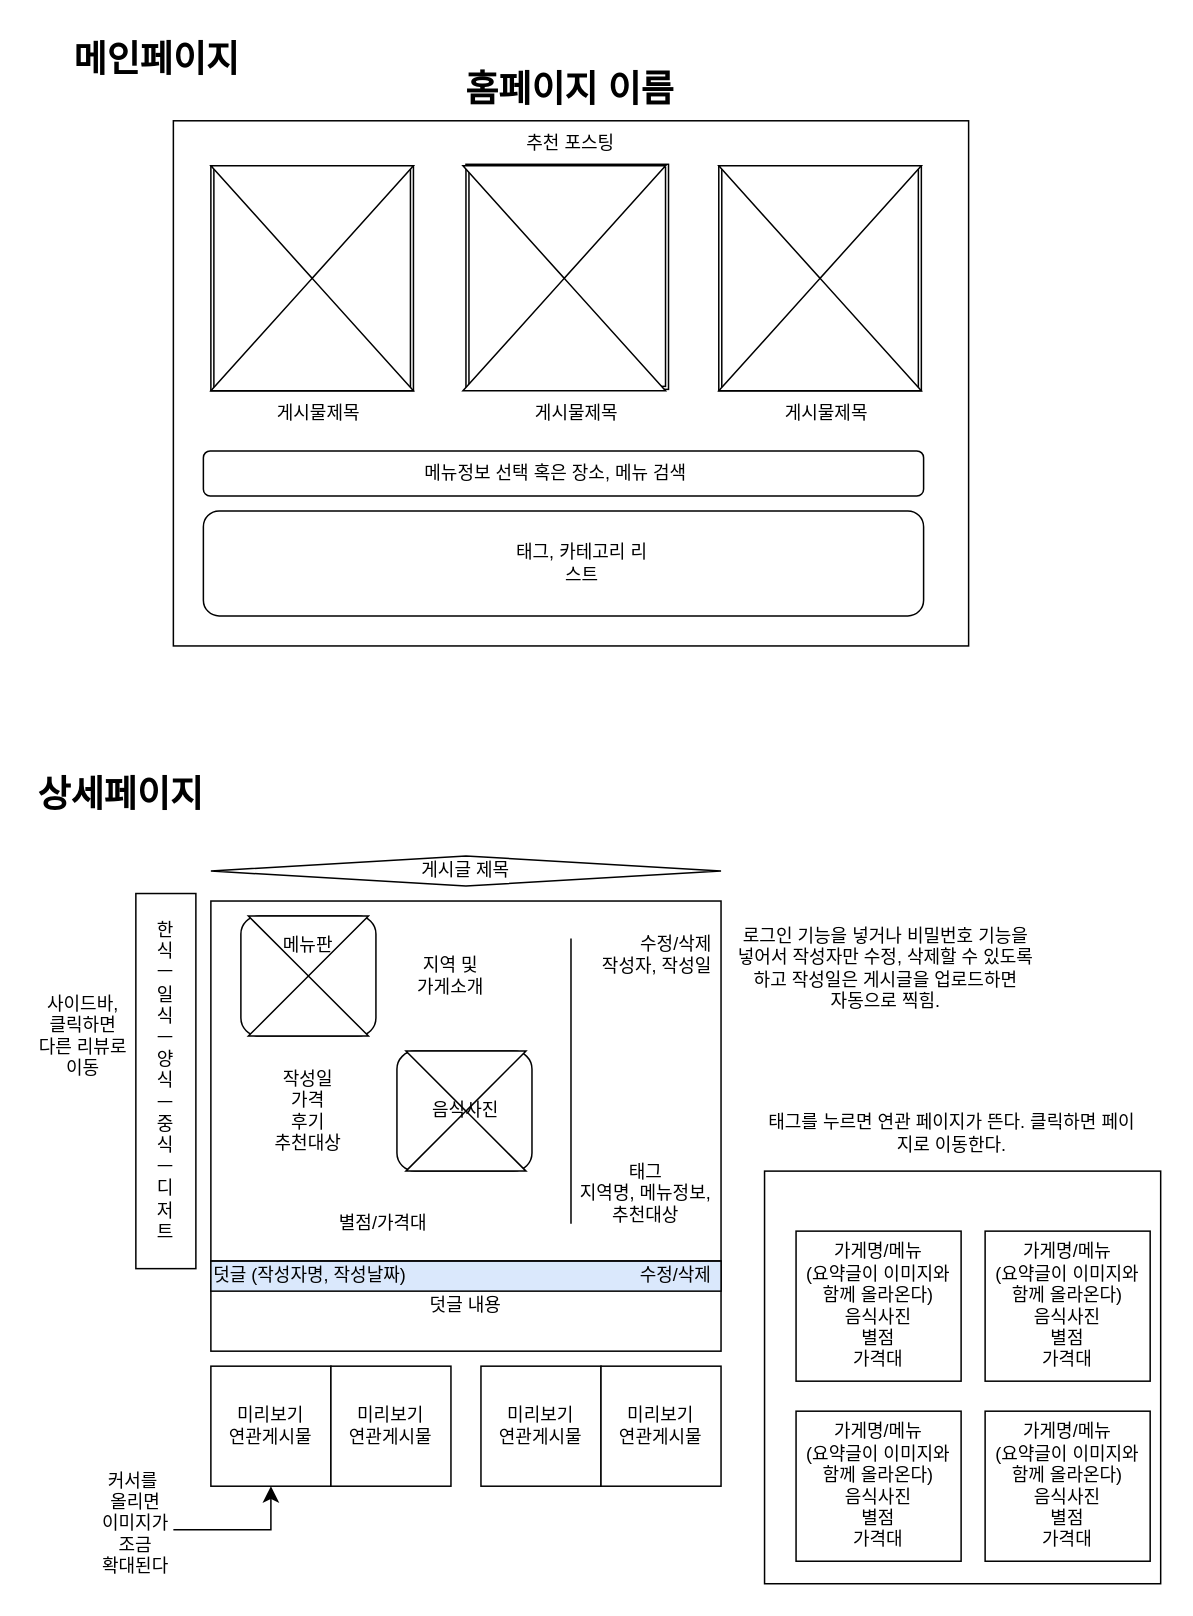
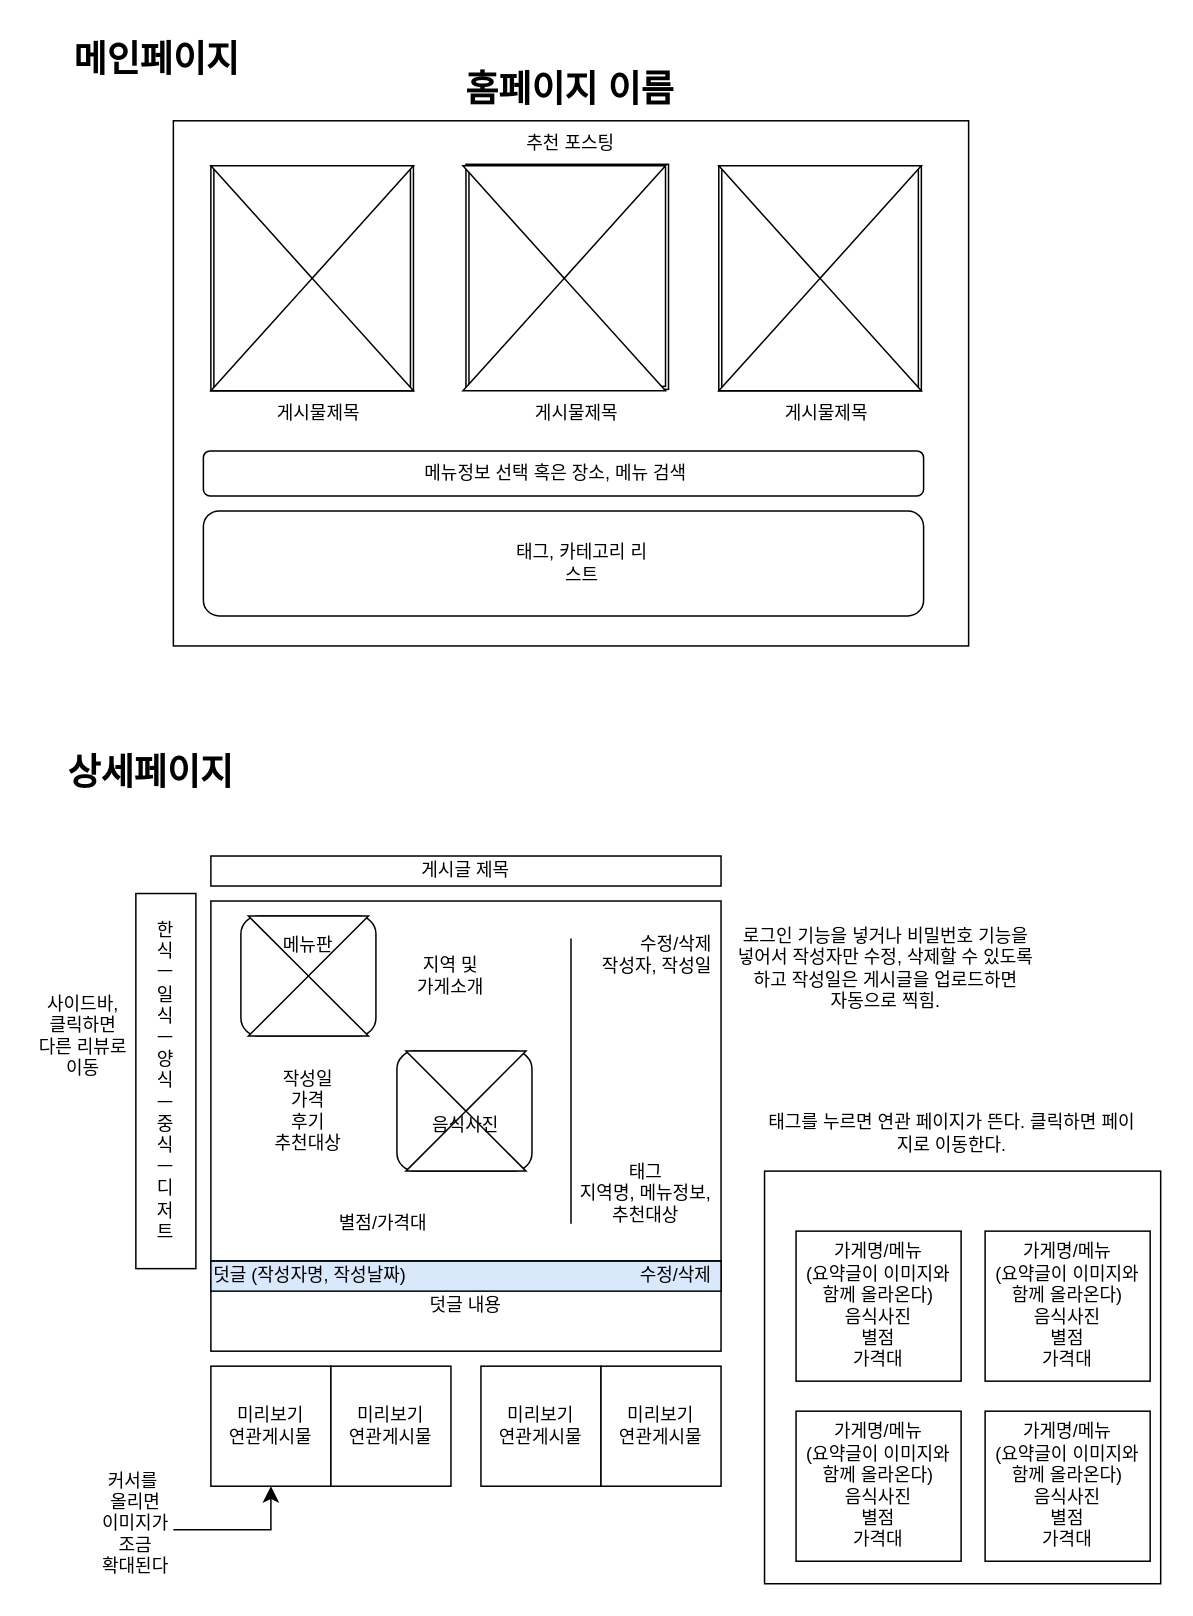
- <mxCell id="29" value="&lt;h1&gt;상세페이지&lt;/h1&gt;" style="text;html=1;strokeColor=none;fillColor=none;spacing=5;spacingTop=-20;whiteSpace=wrap;overflow=hidden;rounded=0;" vertex="1" parent="1"><mxGeometry x="20" y="510" width="190" height="40" as="geometry" /></mxCell>
+ <mxCell id="29" value="&lt;h1&gt;상세페이지&lt;/h1&gt;" style="text;html=1;strokeColor=none;fillColor=none;spacing=5;spacingTop=-20;whiteSpace=wrap;overflow=hidden;rounded=0;" vertex="1" parent="1"><mxGeometry x="40" y="495" width="190" height="40" as="geometry" /></mxCell>
- <mxCell id="6" value="게시글 제목" style="rhombus;whiteSpace=wrap;html=1;" vertex="1" parent="1"><mxGeometry x="140" y="570" width="340" height="20" as="geometry" /></mxCell>
+ <mxCell id="6" value="게시글 제목" style="rounded=0;whiteSpace=wrap;html=1;" vertex="1" parent="1"><mxGeometry x="140" y="570" width="340" height="20" as="geometry" /></mxCell>
- <mxCell id="15" value="음식사진" style="text;html=1;strokeColor=none;fillColor=none;align=center;verticalAlign=middle;whiteSpace=wrap;rounded=0;" vertex="1" parent="1"><mxGeometry x="280" y="725" width="60" height="30" as="geometry" /></mxCell>
+ <mxCell id="15" value="음식사진" style="text;html=1;strokeColor=none;fillColor=none;align=center;verticalAlign=middle;whiteSpace=wrap;rounded=0;" vertex="1" parent="1"><mxGeometry x="280" y="735" width="60" height="30" as="geometry" /></mxCell>
